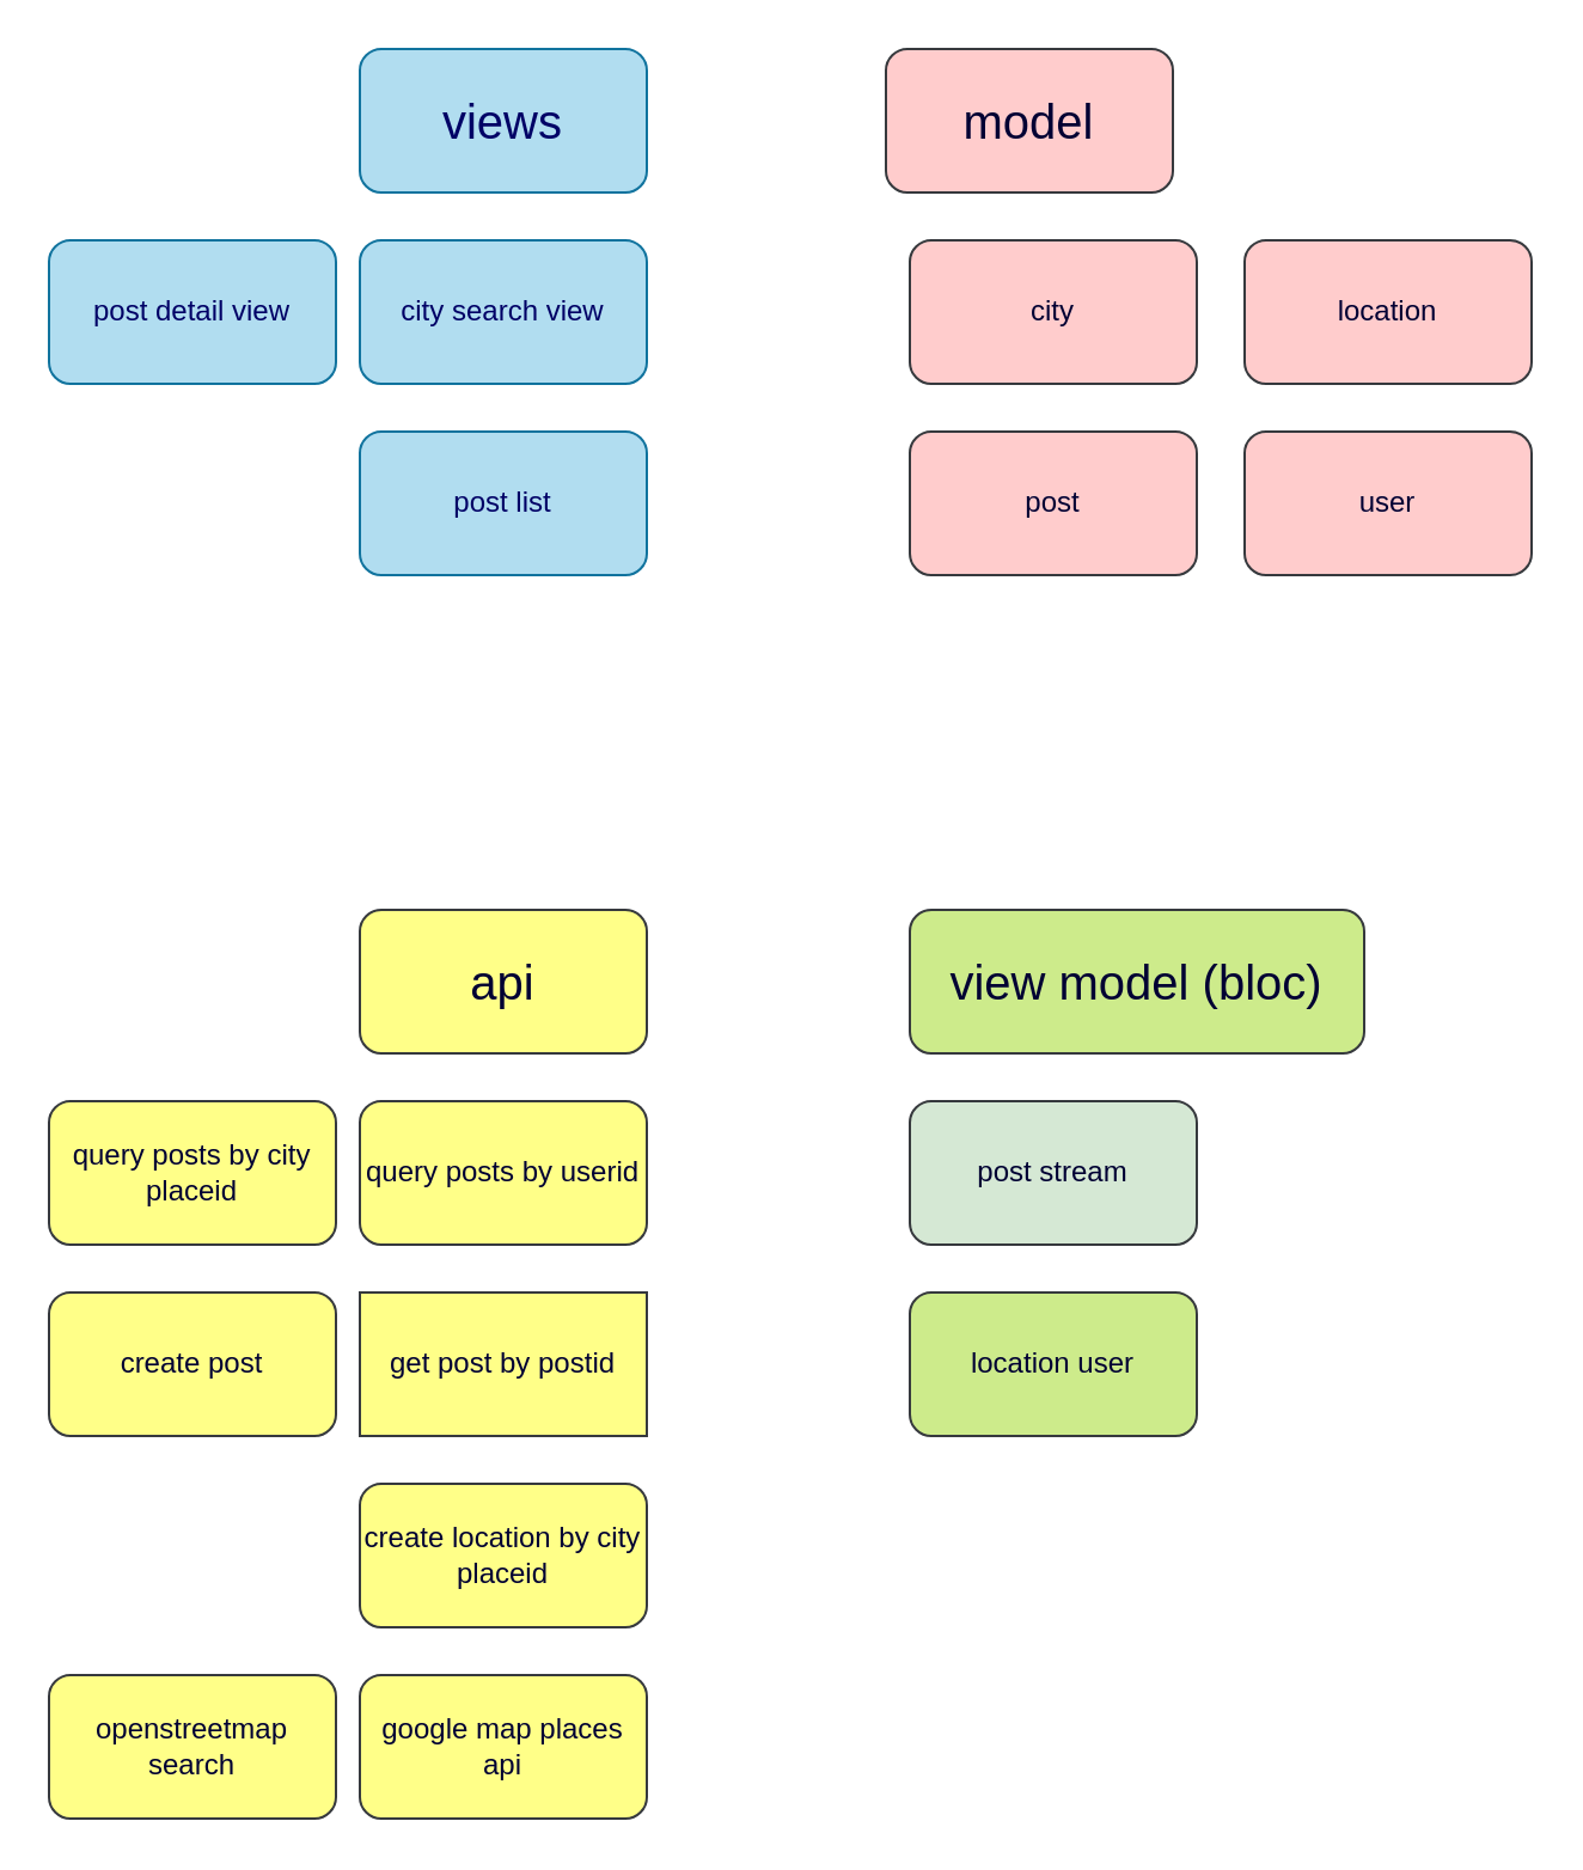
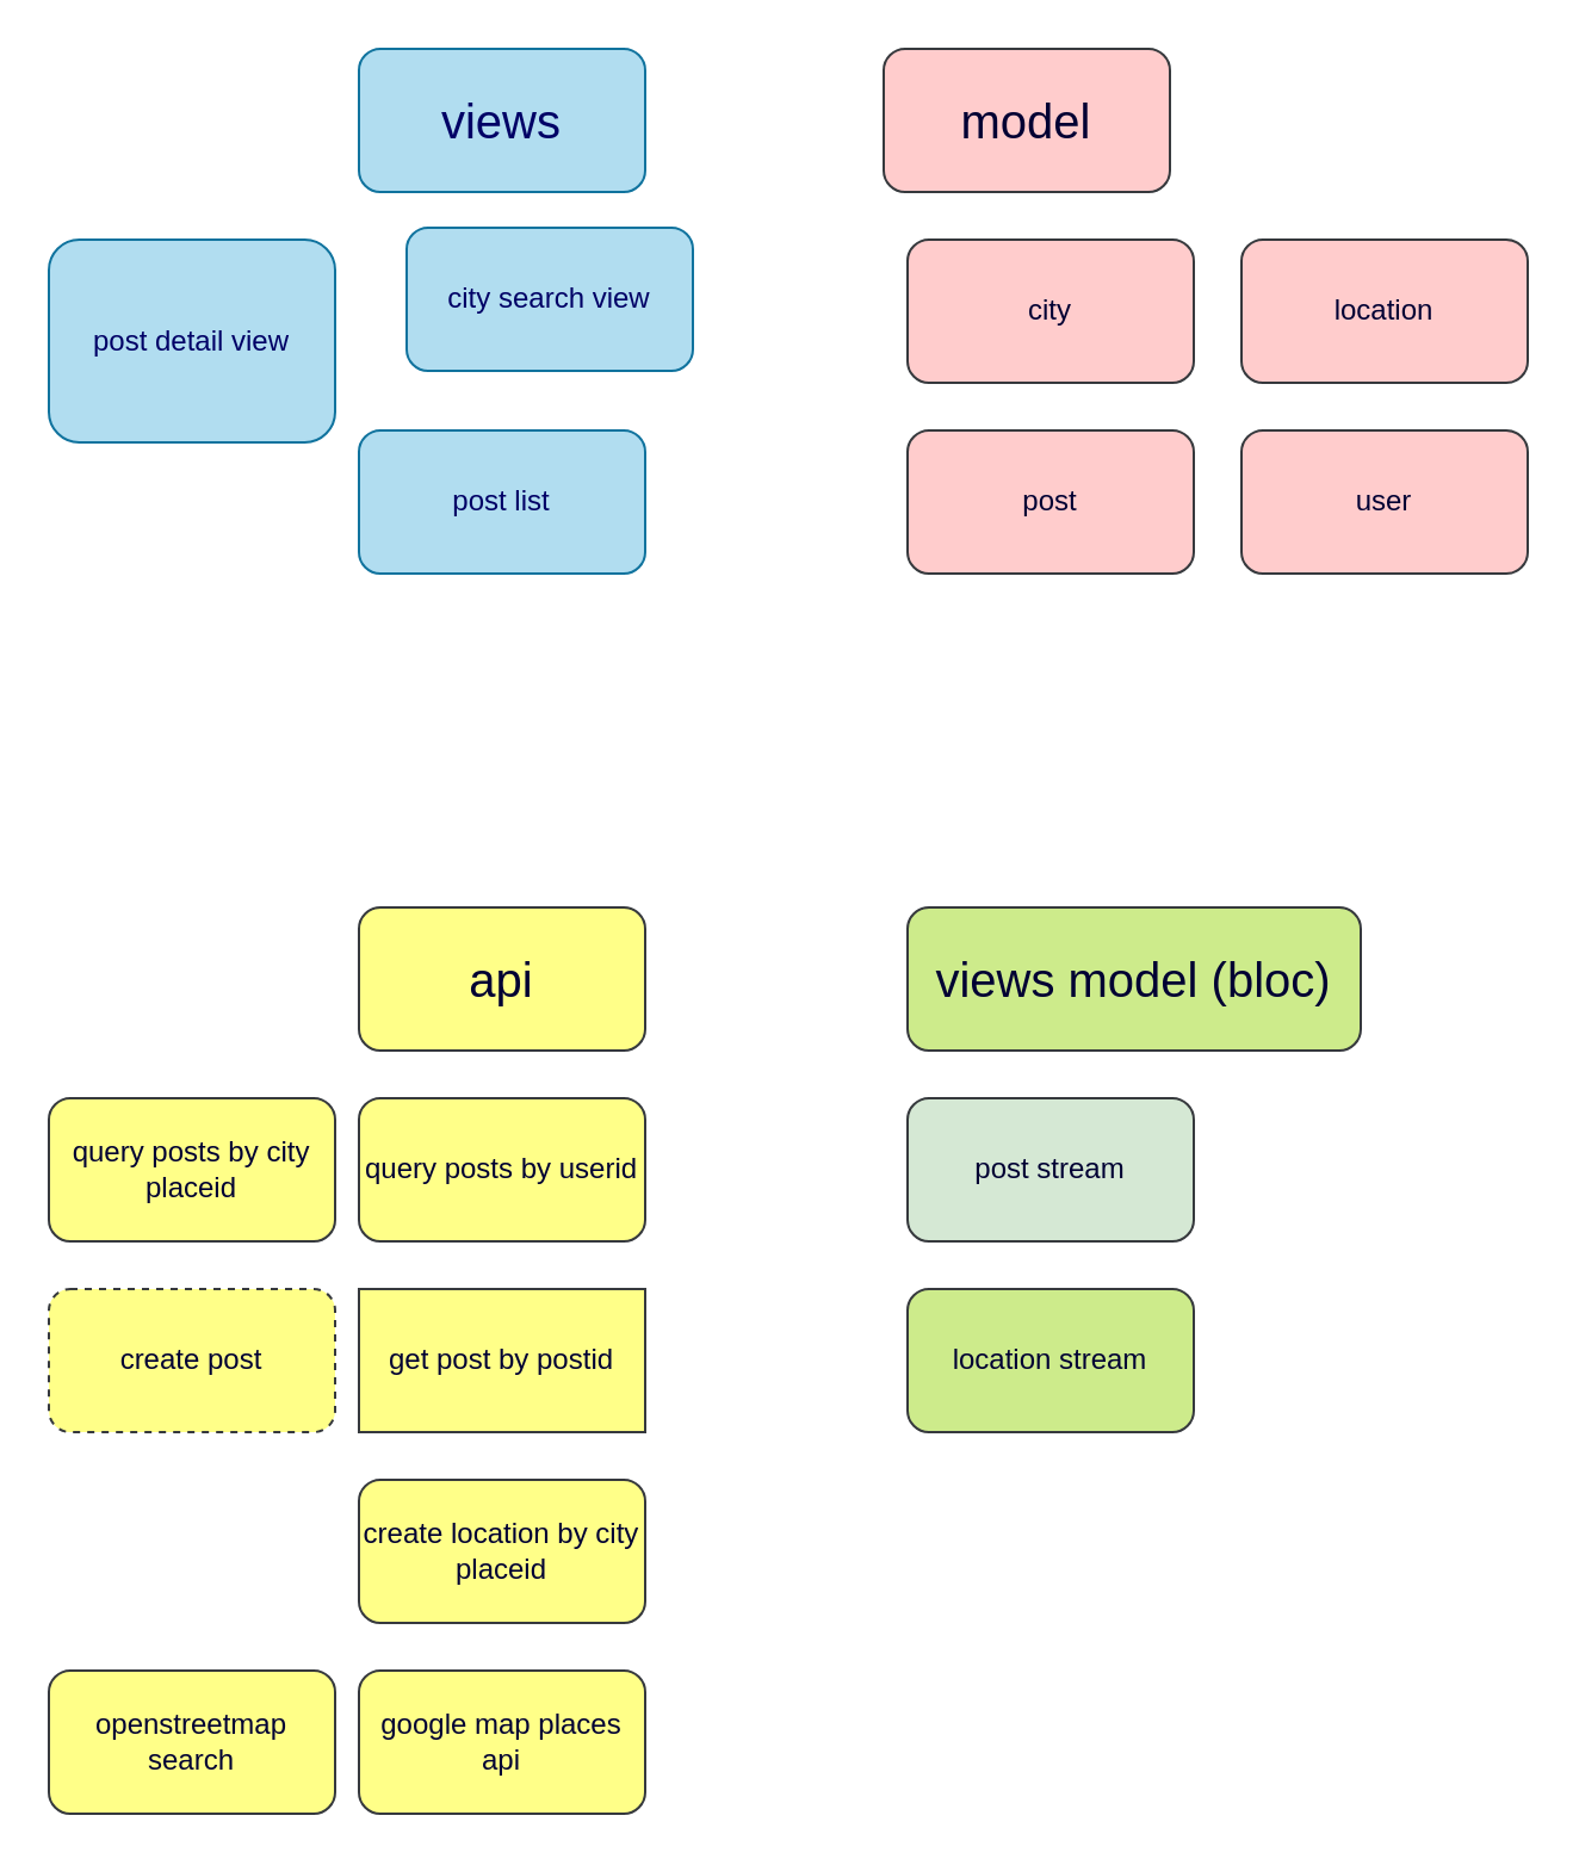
- <mxCell id="7" value="post detail view" style="rounded=1;whiteSpace=wrap;html=1;fillColor=#b1ddf0;strokeColor=#10739e;fontColor=#000066;" vertex="1" parent="1"><mxGeometry x="20" y="100" width="120" height="60" as="geometry" /></mxCell>
+ <mxCell id="7" value="post detail view" style="rounded=1;whiteSpace=wrap;html=1;fillColor=#b1ddf0;strokeColor=#10739e;fontColor=#000066;" vertex="1" parent="1"><mxGeometry x="20" y="100" width="120" height="85" as="geometry" /></mxCell>
- <mxCell id="6" value="city search view" style="rounded=1;whiteSpace=wrap;html=1;fillColor=#b1ddf0;strokeColor=#10739e;fontColor=#000066;" vertex="1" parent="1"><mxGeometry x="150" y="100" width="120" height="60" as="geometry" /></mxCell>
+ <mxCell id="6" value="city search view" style="rounded=1;whiteSpace=wrap;html=1;fillColor=#b1ddf0;strokeColor=#10739e;fontColor=#000066;" vertex="1" parent="1"><mxGeometry x="170" y="95" width="120" height="60" as="geometry" /></mxCell>
- <mxCell id="3" value="view model (bloc)" style="rounded=1;whiteSpace=wrap;html=1;fillColor=#cdeb8b;strokeColor=#36393d;fontColor=#000033;fontSize=20;" parent="1" vertex="1"><mxGeometry x="380" y="380" width="190" height="60" as="geometry" /></mxCell>
+ <mxCell id="3" value="views model (bloc)" style="rounded=1;whiteSpace=wrap;html=1;fillColor=#cdeb8b;strokeColor=#36393d;fontColor=#000033;fontSize=20;" parent="1" vertex="1"><mxGeometry x="380" y="380" width="190" height="60" as="geometry" /></mxCell>
- <mxCell id="16" value="create post" style="rounded=1;whiteSpace=wrap;html=1;fillColor=#ffff88;strokeColor=#36393d;fontColor=#000033;" vertex="1" parent="1"><mxGeometry x="20" y="540" width="120" height="60" as="geometry" /></mxCell>
+ <mxCell id="16" value="create post" style="rounded=1;whiteSpace=wrap;html=1;fillColor=#ffff88;strokeColor=#36393d;fontColor=#000033;dashed=1;" vertex="1" parent="1"><mxGeometry x="20" y="540" width="120" height="60" as="geometry" /></mxCell>
- <mxCell id="19" value="location user" style="rounded=1;whiteSpace=wrap;html=1;fillColor=#cdeb8b;strokeColor=#36393d;fontColor=#000033;fontSize=12;" vertex="1" parent="1"><mxGeometry x="380" y="540" width="120" height="60" as="geometry" /></mxCell>
+ <mxCell id="19" value="location stream" style="rounded=1;whiteSpace=wrap;html=1;fillColor=#cdeb8b;strokeColor=#36393d;fontColor=#000033;fontSize=12;" vertex="1" parent="1"><mxGeometry x="380" y="540" width="120" height="60" as="geometry" /></mxCell>
